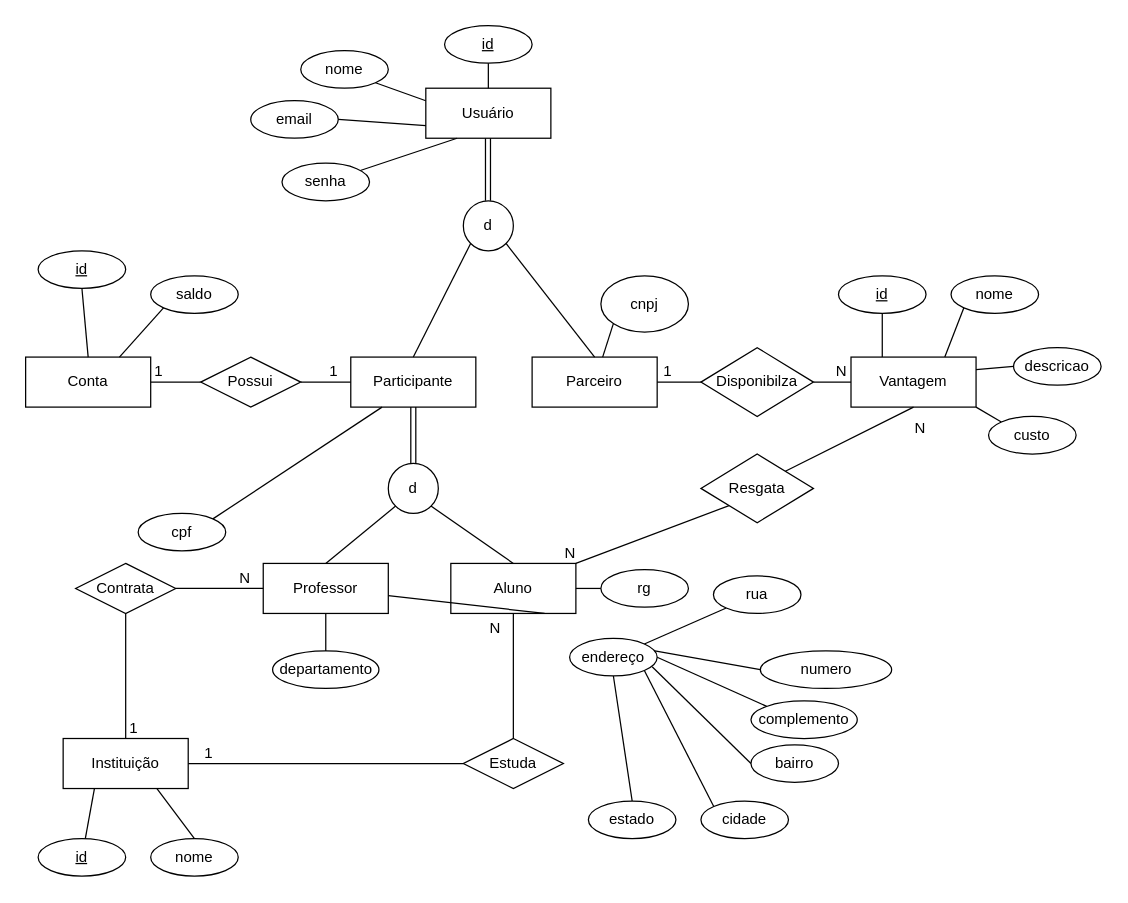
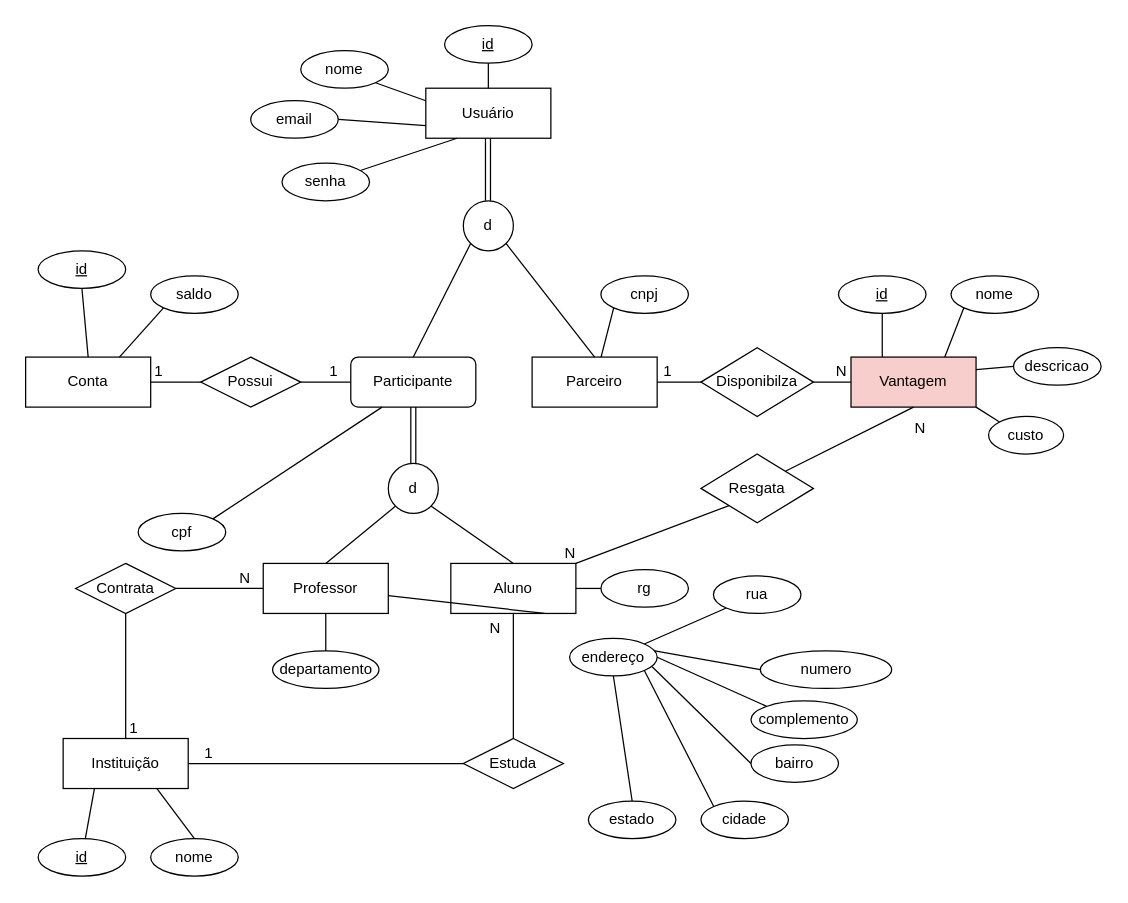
- <mxCell id="48" value="cnpj" style="ellipse;whiteSpace=wrap;html=1;align=center;" vertex="1" parent="1"><mxGeometry x="480" y="220" width="70" height="45" as="geometry" /></mxCell>
+ <mxCell id="48" value="cnpj" style="ellipse;whiteSpace=wrap;html=1;align=center;" vertex="1" parent="1"><mxGeometry x="480" y="220" width="70" height="30" as="geometry" /></mxCell>
- <mxCell id="4" value="Participante" style="whiteSpace=wrap;html=1;align=center;" vertex="1" parent="1"><mxGeometry x="280" y="285" width="100" height="40" as="geometry" /></mxCell>
+ <mxCell id="4" value="Participante" style="whiteSpace=wrap;html=1;align=center;rounded=1;" vertex="1" parent="1"><mxGeometry x="280" y="285" width="100" height="40" as="geometry" /></mxCell>
- <mxCell id="7" value="&lt;div&gt;Vantagem&lt;/div&gt;" style="whiteSpace=wrap;html=1;align=center;" vertex="1" parent="1"><mxGeometry x="680" y="285" width="100" height="40" as="geometry" /></mxCell>
+ <mxCell id="7" value="&lt;div&gt;Vantagem&lt;/div&gt;" style="whiteSpace=wrap;html=1;align=center;fillColor=#f8cecc;" vertex="1" parent="1"><mxGeometry x="680" y="285" width="100" height="40" as="geometry" /></mxCell>
- <mxCell id="56" value="custo" style="ellipse;whiteSpace=wrap;html=1;align=center;" vertex="1" parent="1"><mxGeometry x="790" y="332.5" width="70" height="30" as="geometry" /></mxCell>
+ <mxCell id="56" value="custo" style="ellipse;whiteSpace=wrap;html=1;align=center;" vertex="1" parent="1"><mxGeometry x="790" y="332.5" width="60" height="30" as="geometry" /></mxCell>
